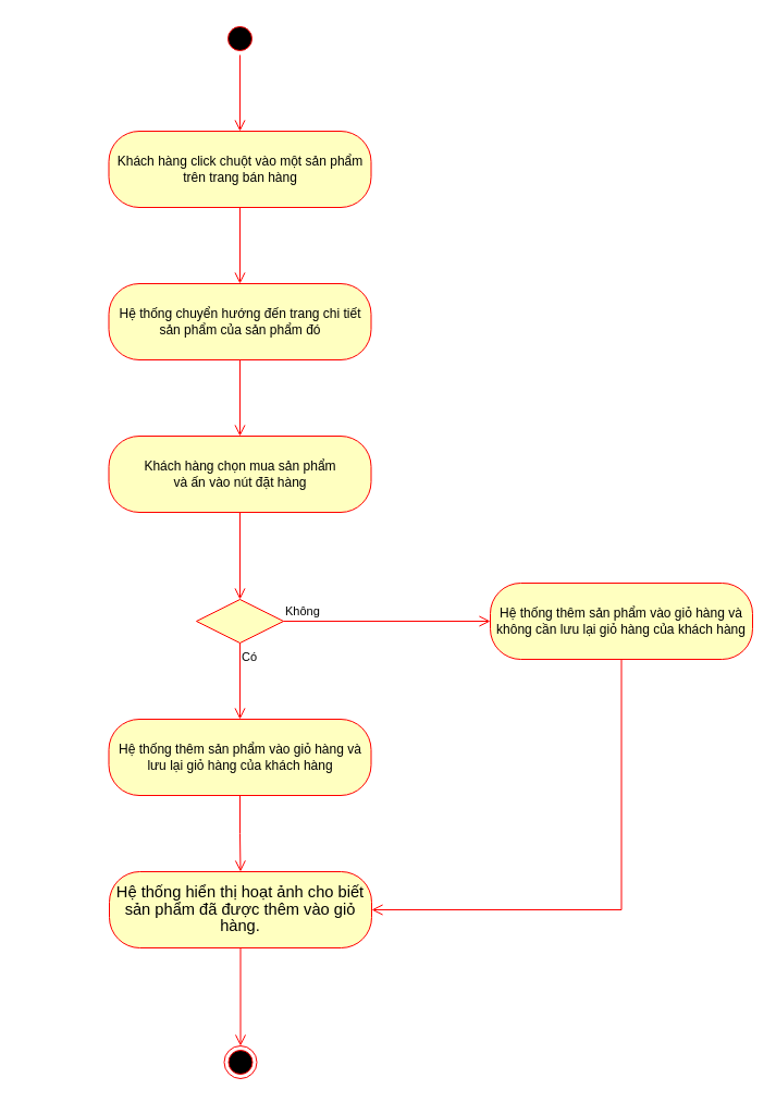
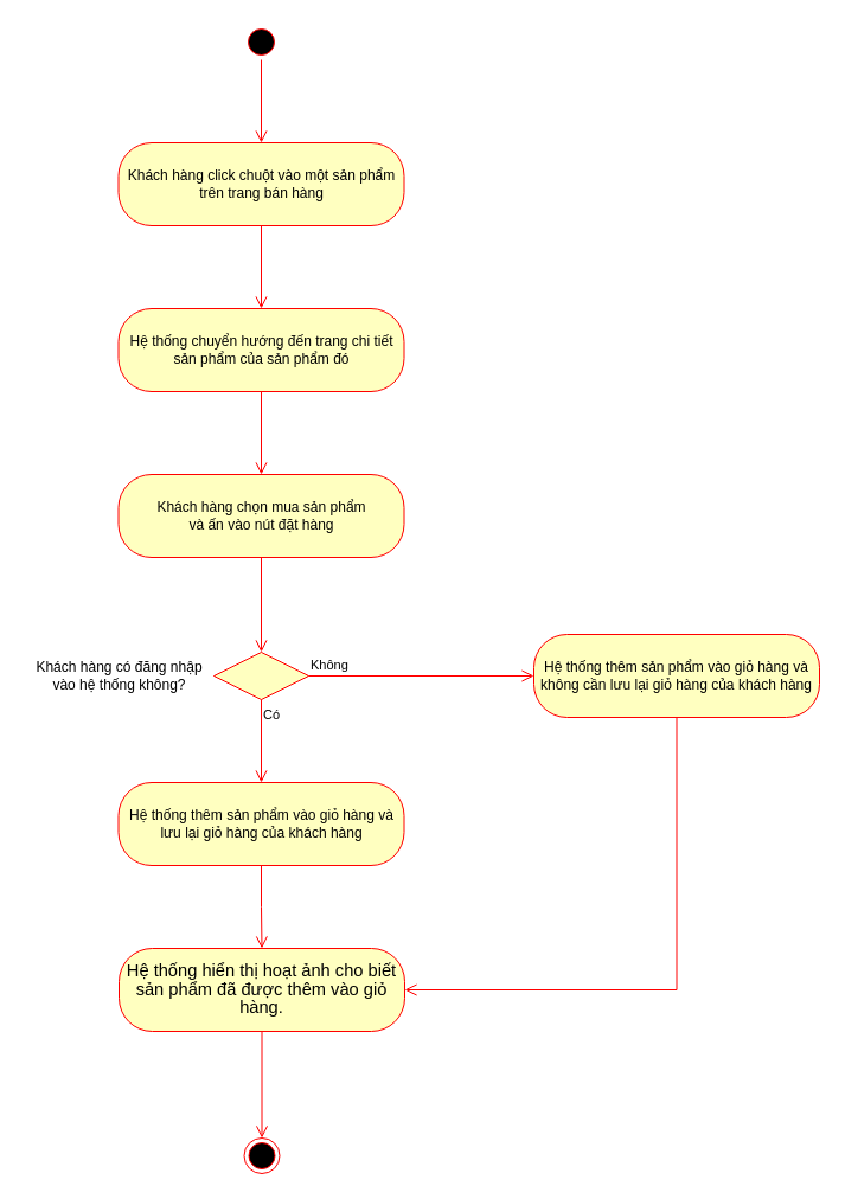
+ <mxCell id="18" value="Khách hàng có đăng nhập&lt;br&gt;vào hệ thống không?" style="text;html=1;align=center;verticalAlign=middle;resizable=0;points=[];autosize=1;strokeColor=none;fillColor=none;" vertex="1" parent="1"><mxGeometry x="20" y="555" width="160" height="30" as="geometry" /></mxCell>
